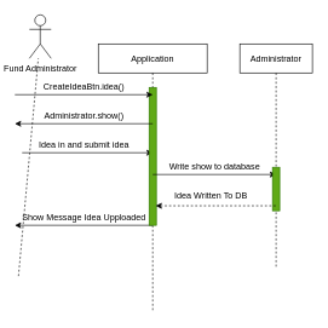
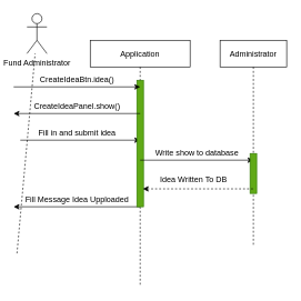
- <mxCell id="16" value="Administrator.show()" style="text;html=1;align=center;verticalAlign=middle;resizable=0;points=[];autosize=1;strokeColor=none;fillColor=none;" vertex="1" parent="1"><mxGeometry x="45" y="150" width="140" height="20" as="geometry" /></mxCell>
+ <mxCell id="16" value="CreateIdeaPanel.show()" style="text;html=1;align=center;verticalAlign=middle;resizable=0;points=[];autosize=1;strokeColor=none;fillColor=none;" vertex="1" parent="1"><mxGeometry x="45" y="150" width="140" height="20" as="geometry" /></mxCell>
- <mxCell id="4" value="Idea in and submit idea" style="text;html=1;align=center;verticalAlign=middle;resizable=0;points=[];autosize=1;strokeColor=none;fillColor=none;" vertex="1" parent="2"><mxGeometry x="-85" y="130" width="130" height="20" as="geometry" /></mxCell>
+ <mxCell id="4" value="Fill in and submit idea" style="text;html=1;align=center;verticalAlign=middle;resizable=0;points=[];autosize=1;strokeColor=none;fillColor=none;" vertex="1" parent="2"><mxGeometry x="-85" y="130" width="130" height="20" as="geometry" /></mxCell>
- <mxCell id="19" value="Show Message Idea Upploaded" style="text;html=1;align=center;verticalAlign=middle;resizable=0;points=[];autosize=1;strokeColor=none;fillColor=none;" vertex="1" parent="1"><mxGeometry x="20" y="290" width="190" height="20" as="geometry" /></mxCell>
+ <mxCell id="19" value="Fill Message Idea Upploaded" style="text;html=1;align=center;verticalAlign=middle;resizable=0;points=[];autosize=1;strokeColor=none;fillColor=none;" vertex="1" parent="1"><mxGeometry x="20" y="290" width="190" height="20" as="geometry" /></mxCell>
